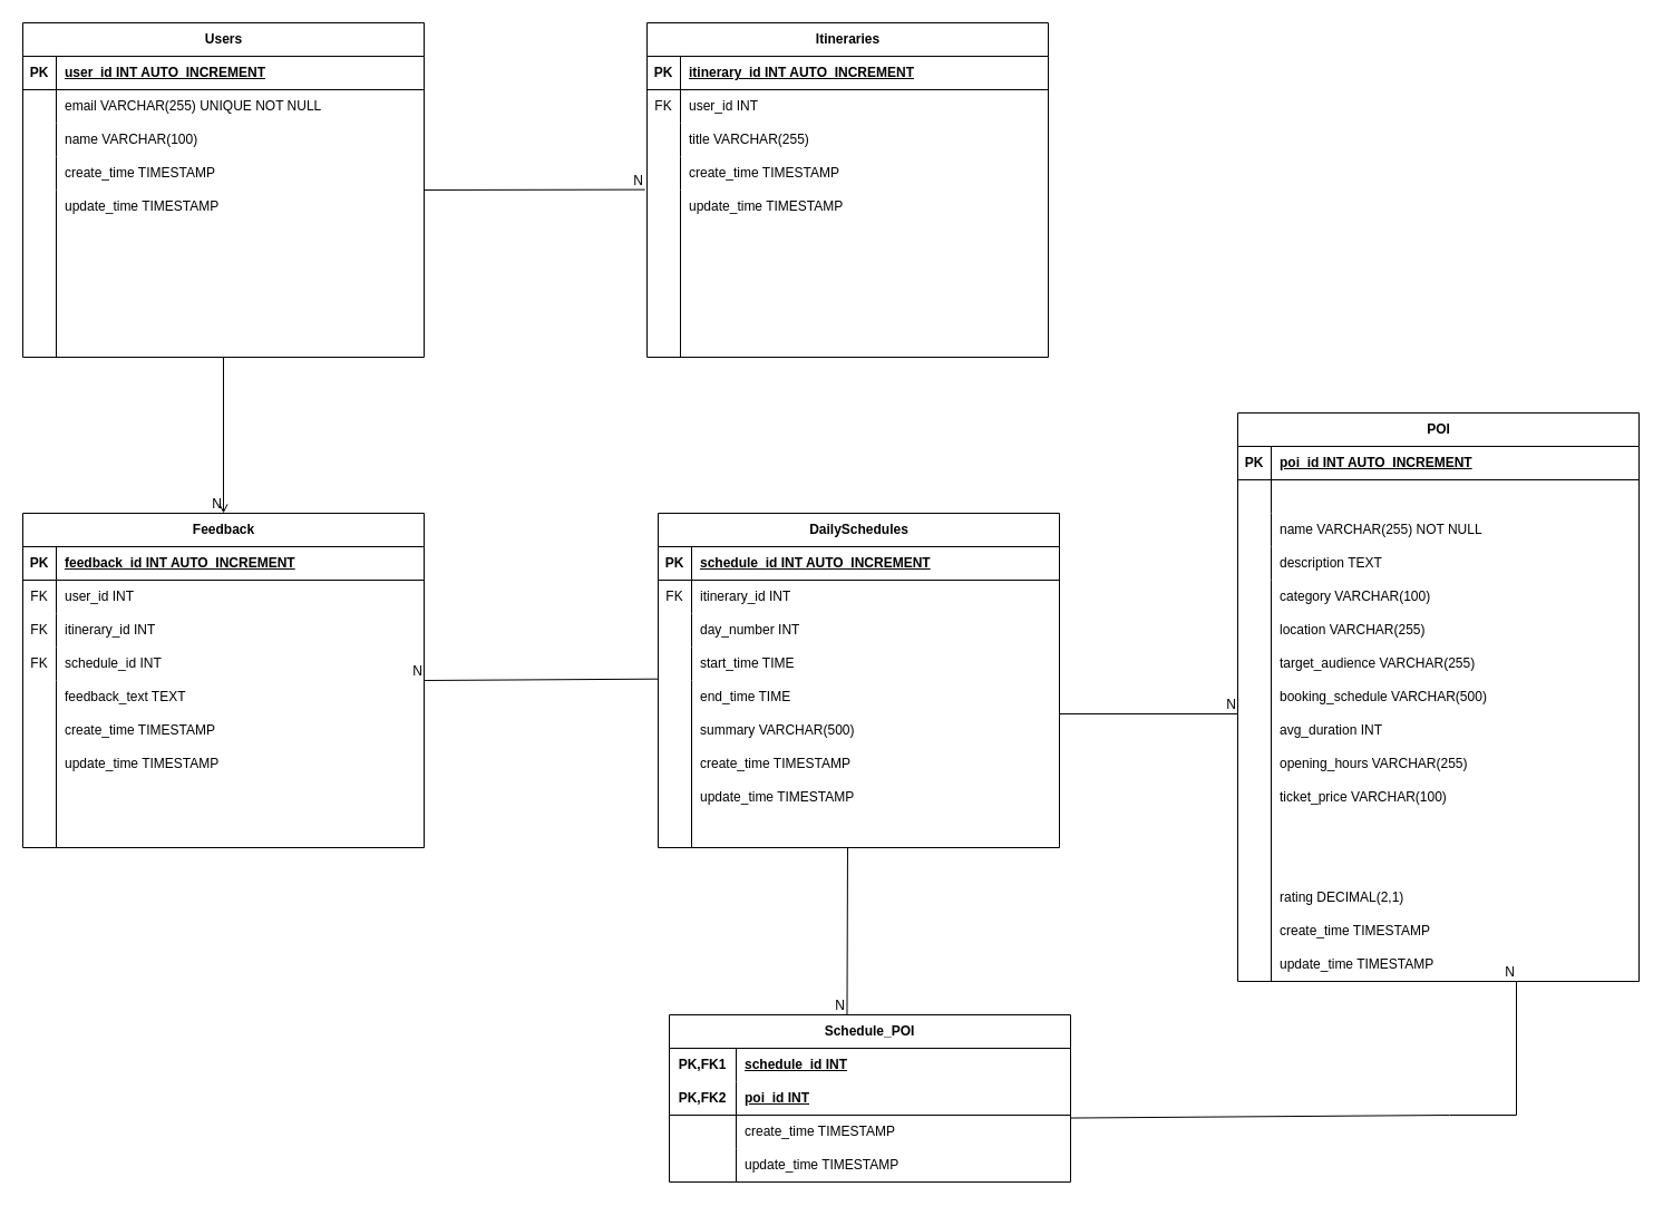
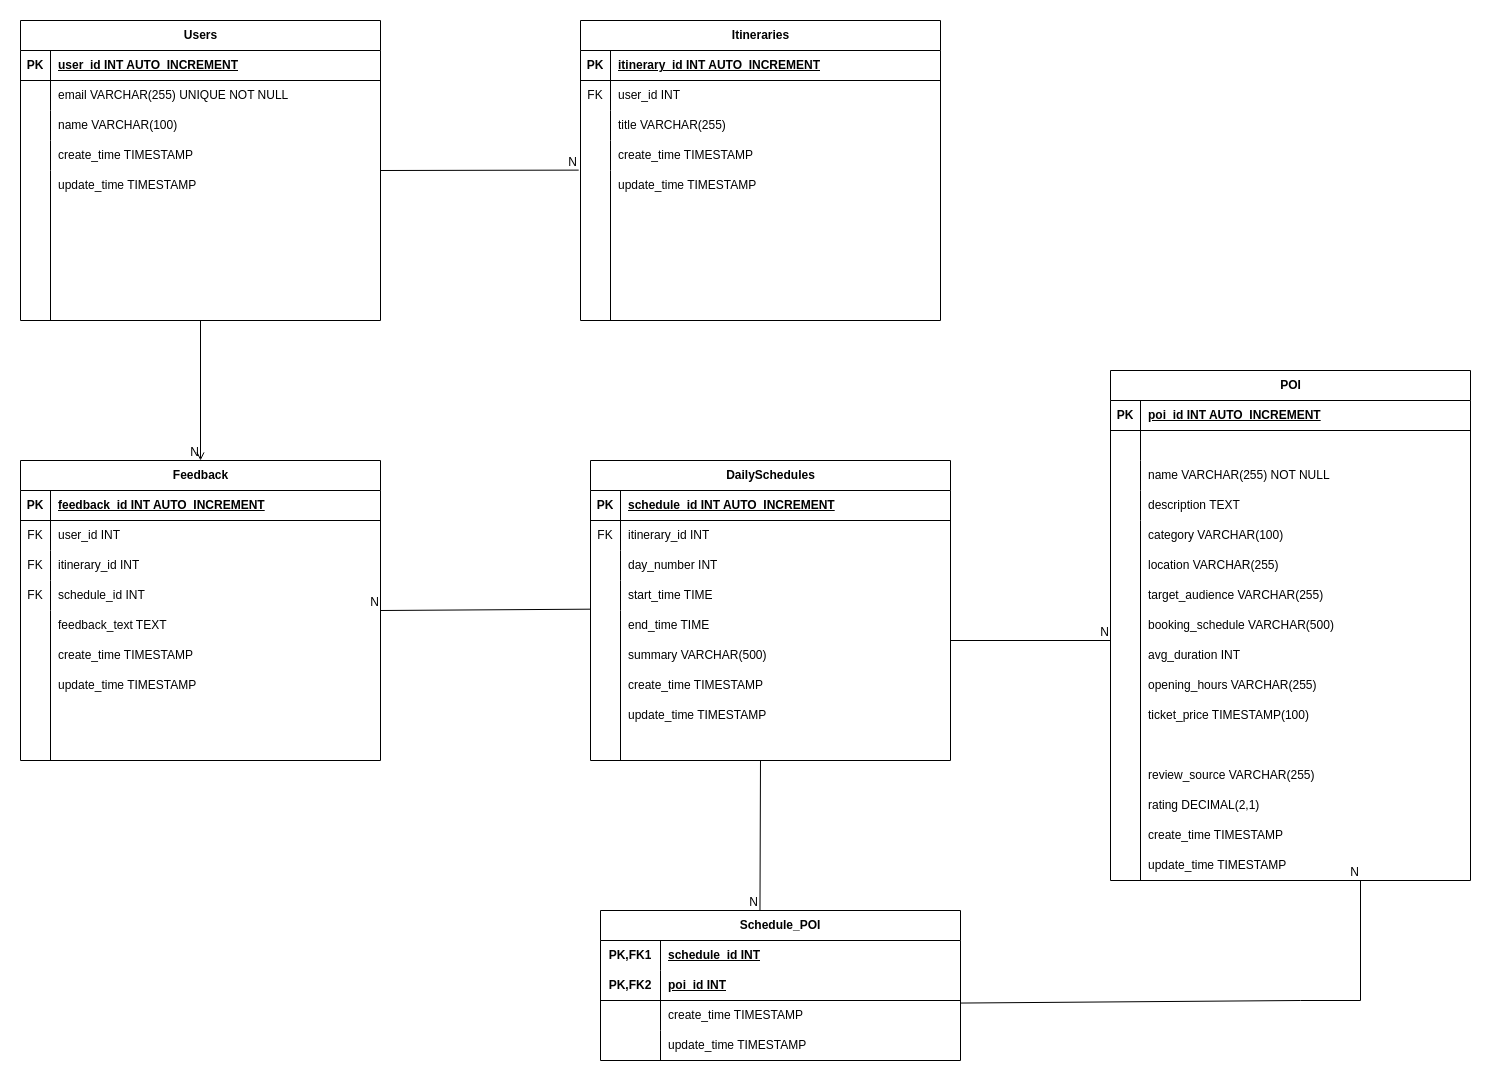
- <mxCell id="70" value="ticket_price VARCHAR(100)" style="shape=partialRectangle;connectable=0;fillColor=none;top=0;left=0;bottom=0;right=0;align=left;spacingLeft=6;overflow=hidden;whiteSpace=wrap;html=1;" vertex="1" parent="1"><mxGeometry x="1140" y="700" width="330" height="30" as="geometry"><mxRectangle width="350.0" height="30" as="alternateBounds" /></mxGeometry></mxCell>
+ <mxCell id="70" value="ticket_price TIMESTAMP(100)" style="shape=partialRectangle;connectable=0;fillColor=none;top=0;left=0;bottom=0;right=0;align=left;spacingLeft=6;overflow=hidden;whiteSpace=wrap;html=1;" vertex="1" parent="1"><mxGeometry x="1140" y="700" width="330" height="30" as="geometry"><mxRectangle width="350.0" height="30" as="alternateBounds" /></mxGeometry></mxCell>
+ <mxCell id="71" value="review_source VARCHAR(255)" style="shape=partialRectangle;connectable=0;fillColor=none;top=0;left=0;bottom=0;right=0;align=left;spacingLeft=6;overflow=hidden;whiteSpace=wrap;html=1;" vertex="1" parent="1"><mxGeometry x="1140" y="760" width="330" height="30" as="geometry"><mxRectangle width="350.0" height="30" as="alternateBounds" /></mxGeometry></mxCell>
